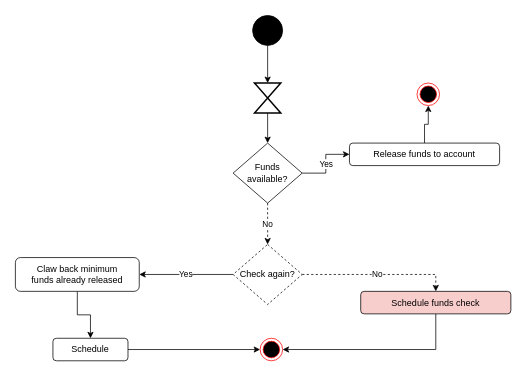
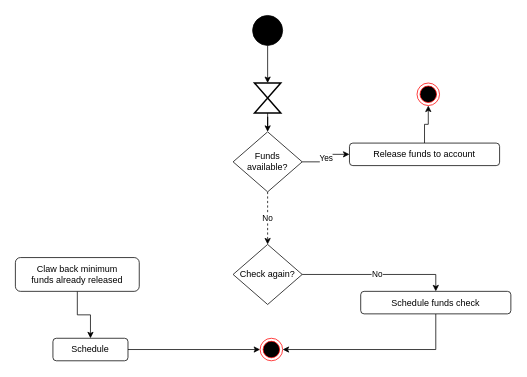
- <mxCell id="9" value="Funds &lt;br&gt;available?" style="rhombus;whiteSpace=wrap;html=1;fillColor=#FFFFFF;" parent="1" vertex="1"><mxGeometry x="310" y="190" width="92" height="80" as="geometry" /></mxCell>
+ <mxCell id="9" value="Funds &lt;br&gt;available?" style="rhombus;whiteSpace=wrap;html=1;fillColor=#FFFFFF;" parent="1" vertex="1"><mxGeometry x="310" y="175" width="92" height="80" as="geometry" /></mxCell>
- <mxCell id="14" value="Yes" style="edgeStyle=orthogonalEdgeStyle;rounded=0;orthogonalLoop=1;jettySize=auto;html=1;entryX=1;entryY=0.5;entryDx=0;entryDy=0;" edge="1" parent="1" source="16" target="18"><mxGeometry relative="1" as="geometry" /></mxCell>
- <mxCell id="16" value="Check again?" style="rhombus;whiteSpace=wrap;html=1;fillColor=#FFFFFF;dashed=1;" vertex="1" parent="1"><mxGeometry x="310" y="325" width="92" height="80" as="geometry" /></mxCell>
+ <mxCell id="16" value="Check again?" style="rhombus;whiteSpace=wrap;html=1;fillColor=#FFFFFF;" vertex="1" parent="1"><mxGeometry x="310" y="325" width="92" height="80" as="geometry" /></mxCell>
- <mxCell id="15" value="No" style="edgeStyle=orthogonalEdgeStyle;rounded=0;orthogonalLoop=1;jettySize=auto;html=1;entryX=0.5;entryY=0;entryDx=0;entryDy=0;dashed=1;" edge="1" parent="1" source="16" target="11"><mxGeometry relative="1" as="geometry" /></mxCell>
+ <mxCell id="15" value="No" style="edgeStyle=orthogonalEdgeStyle;rounded=0;orthogonalLoop=1;jettySize=auto;html=1;entryX=0.5;entryY=0;entryDx=0;entryDy=0;" edge="1" parent="1" source="16" target="11"><mxGeometry relative="1" as="geometry" /></mxCell>
- <mxCell id="11" value="Schedule funds check" style="rounded=1;whiteSpace=wrap;html=1;fillColor=#f8cecc;" parent="1" vertex="1"><mxGeometry x="480" y="387.5" width="200" height="30" as="geometry" /></mxCell>
+ <mxCell id="11" value="Schedule funds check" style="rounded=1;whiteSpace=wrap;html=1;fillColor=#FFFFFF;" parent="1" vertex="1"><mxGeometry x="480" y="387.5" width="200" height="30" as="geometry" /></mxCell>
